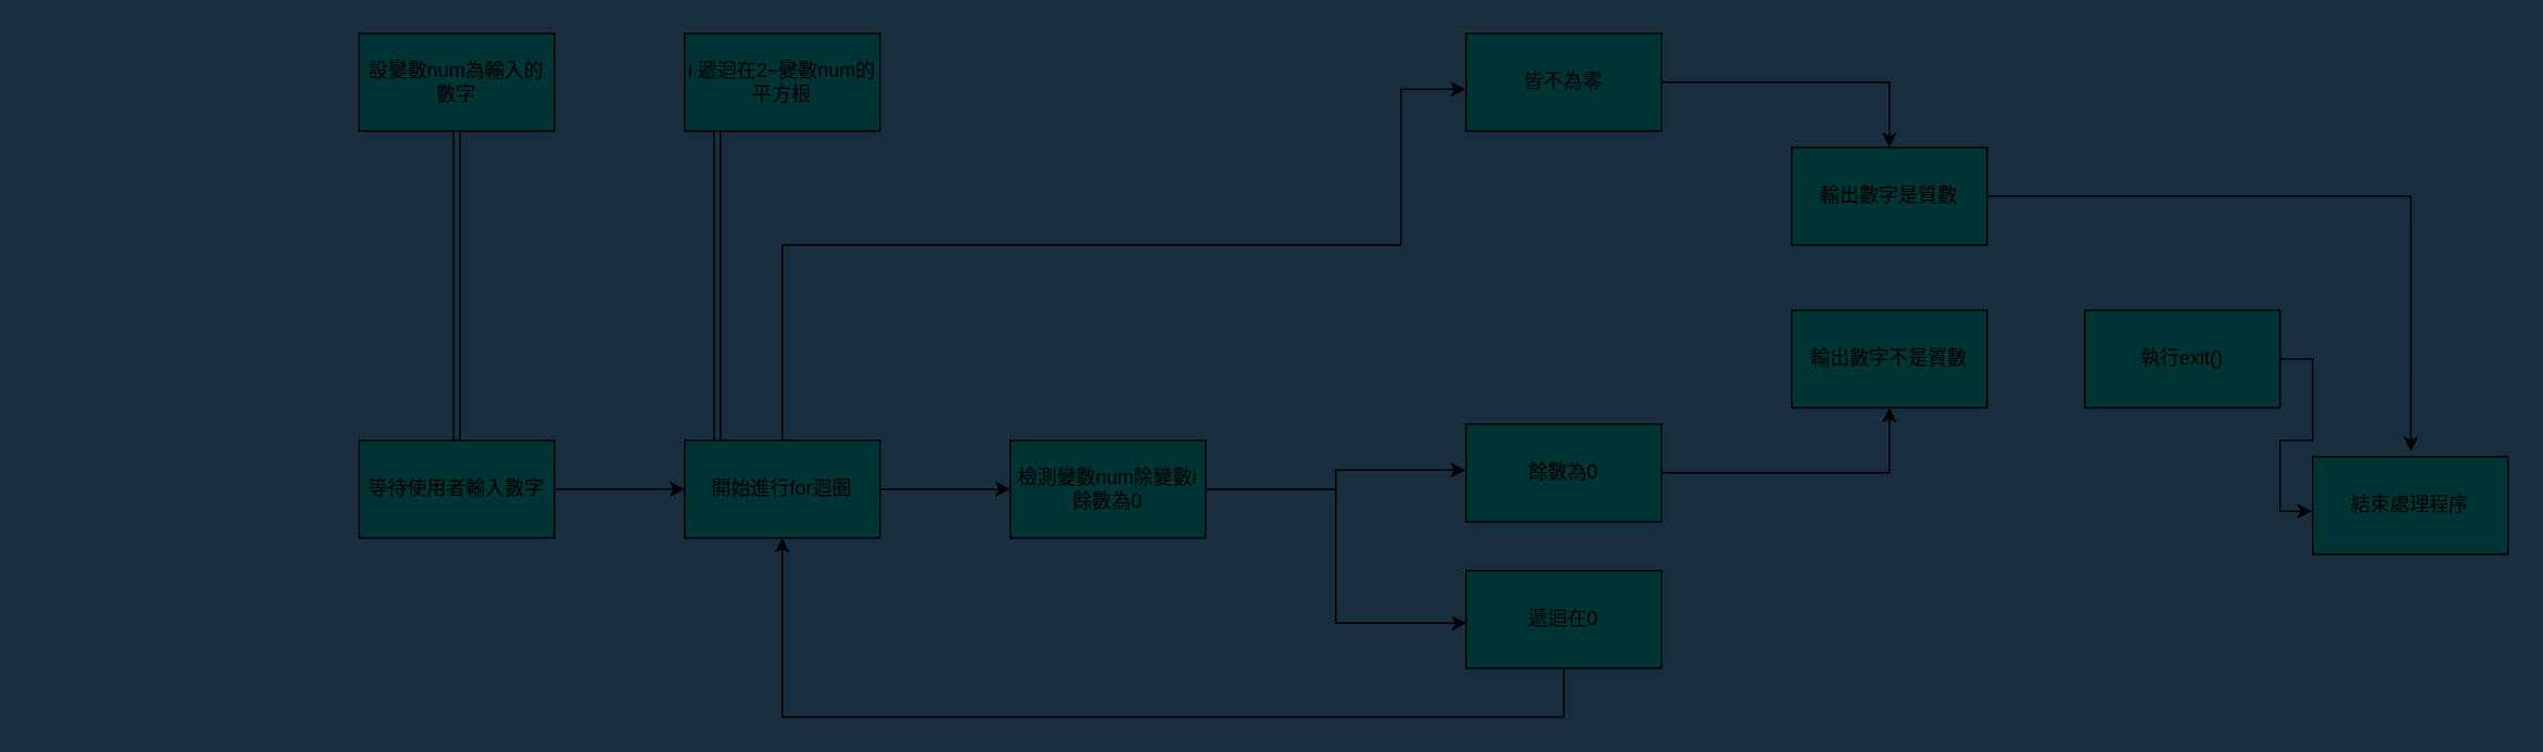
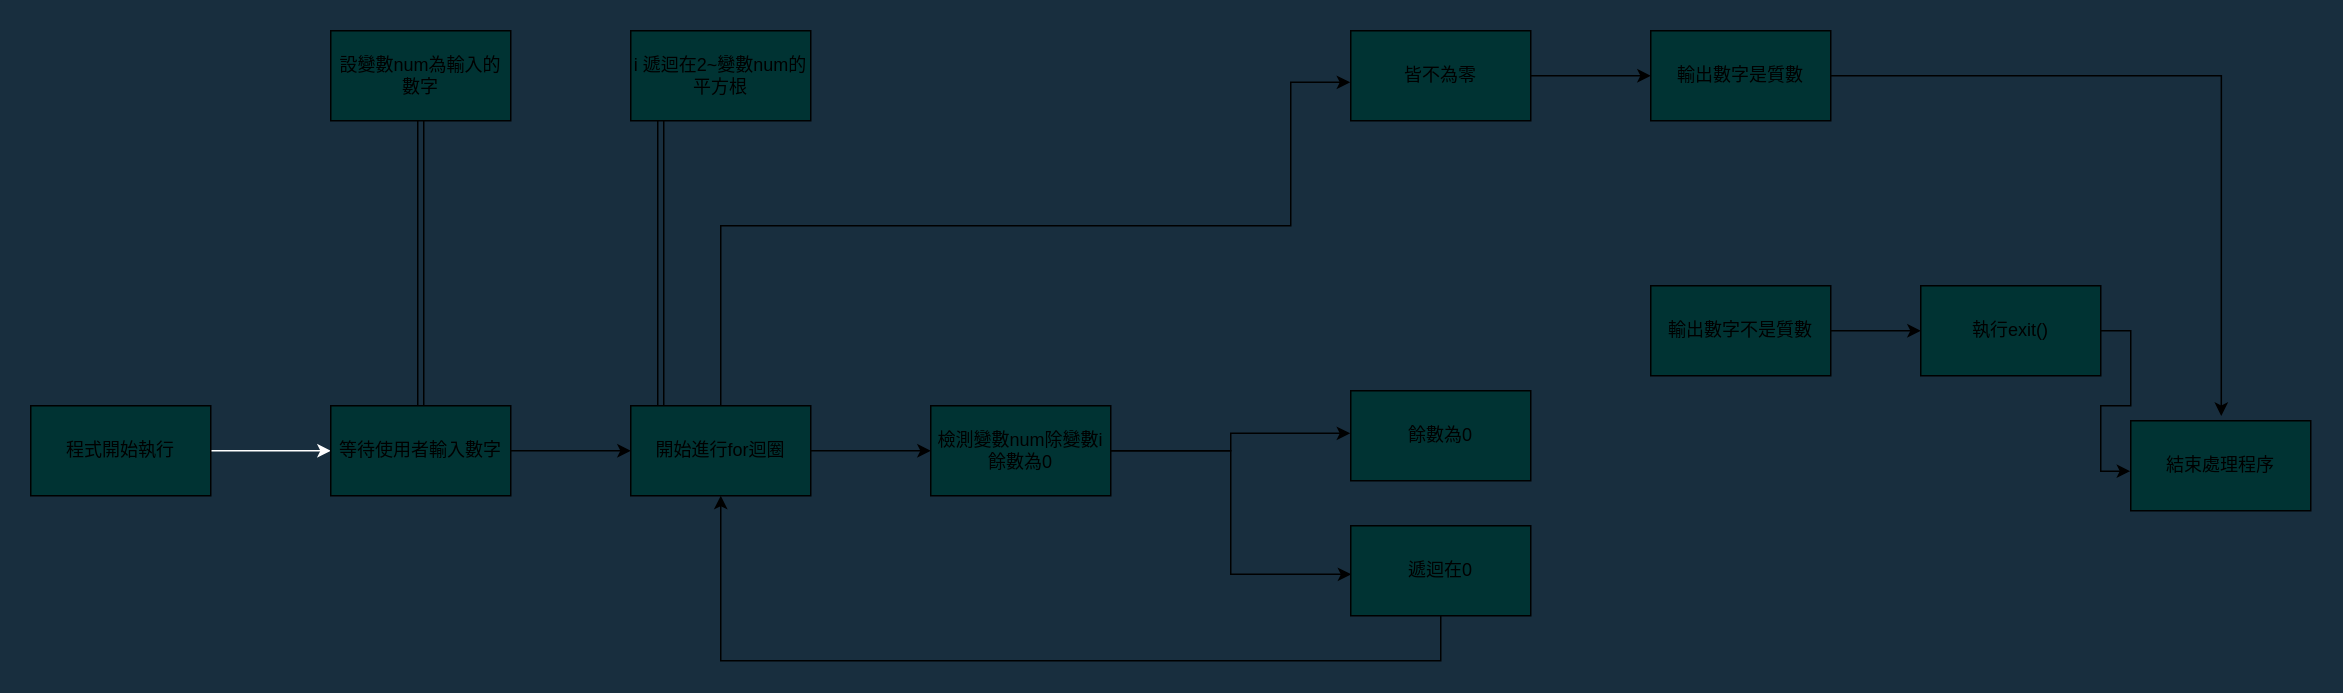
- <mxCell id="28" value="輸出數字是質數" style="rounded=0;whiteSpace=wrap;html=1;fillColor=#003333;" vertex="1" parent="1"><mxGeometry x="1100" y="90" width="120" height="60" as="geometry" /></mxCell>
+ <mxCell id="28" value="輸出數字是質數" style="rounded=0;whiteSpace=wrap;html=1;fillColor=#003333;" vertex="1" parent="1"><mxGeometry x="1100" y="20" width="120" height="60" as="geometry" /></mxCell>
+ <mxCell id="19" style="edgeStyle=orthogonalEdgeStyle;rounded=0;orthogonalLoop=1;jettySize=auto;html=1;" edge="1" parent="1" source="20" target="24"><mxGeometry relative="1" as="geometry" /></mxCell>
- <mxCell id="15" style="edgeStyle=orthogonalEdgeStyle;rounded=0;orthogonalLoop=1;jettySize=auto;html=1;" edge="1" parent="1" source="16" target="20"><mxGeometry relative="1" as="geometry" /></mxCell>
+ <mxCell id="3" value="程式開始執行" style="rounded=0;whiteSpace=wrap;html=1;fillColor=#003333;" parent="1" vertex="1"><mxGeometry x="20" y="270" width="120" height="60" as="geometry" /></mxCell>
+ <mxCell id="2" style="edgeStyle=orthogonalEdgeStyle;rounded=0;orthogonalLoop=1;jettySize=auto;html=1;entryX=0;entryY=0.5;entryDx=0;entryDy=0;labelBackgroundColor=#182E3E;strokeColor=#FFFFFF;fontColor=#FFFFFF;" parent="1" source="3" target="5" edge="1"><mxGeometry relative="1" as="geometry" /></mxCell>
